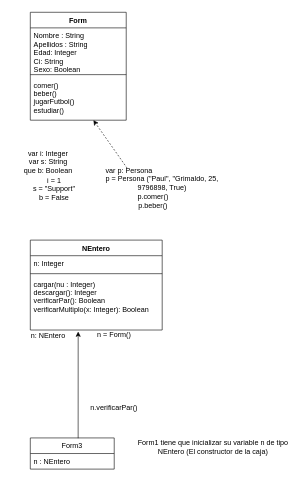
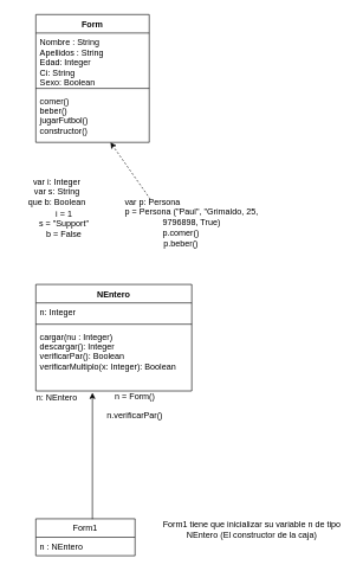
- <mxCell id="5" value="comer()&#10;beber()&#10;jugarFutbol()&#10;estudiar()" style="text;strokeColor=none;fillColor=none;align=left;verticalAlign=top;spacingLeft=4;spacingRight=4;overflow=hidden;rotatable=0;points=[[0,0.5],[1,0.5]];portConstraint=eastwest;" vertex="1" parent="2"><mxGeometry y="108" width="160" height="72" as="geometry" /></mxCell>
+ <mxCell id="5" value="comer()&#10;beber()&#10;jugarFutbol()&#10;constructor()" style="text;strokeColor=none;fillColor=none;align=left;verticalAlign=top;spacingLeft=4;spacingRight=4;overflow=hidden;rotatable=0;points=[[0,0.5],[1,0.5]];portConstraint=eastwest;" vertex="1" parent="2"><mxGeometry y="108" width="160" height="72" as="geometry" /></mxCell>
- <mxCell id="18" value="n.verificarPar()" style="text;html=1;strokeColor=none;fillColor=none;align=center;verticalAlign=middle;whiteSpace=wrap;rounded=0;" vertex="1" parent="1"><mxGeometry x="160" y="665" width="60" height="30" as="geometry" /></mxCell>
+ <mxCell id="18" value="n.verificarPar()" style="text;html=1;strokeColor=none;fillColor=none;align=center;verticalAlign=middle;whiteSpace=wrap;rounded=0;" vertex="1" parent="1"><mxGeometry x="160" y="570" width="60" height="30" as="geometry" /></mxCell>
- <mxCell id="19" value="Form3" style="swimlane;fontStyle=0;childLayout=stackLayout;horizontal=1;startSize=26;fillColor=none;horizontalStack=0;resizeParent=1;resizeParentMax=0;resizeLast=0;collapsible=1;marginBottom=0;" vertex="1" parent="1"><mxGeometry x="50" y="730" width="140" height="52" as="geometry" /></mxCell>
+ <mxCell id="19" value="Form1" style="swimlane;fontStyle=0;childLayout=stackLayout;horizontal=1;startSize=26;fillColor=none;horizontalStack=0;resizeParent=1;resizeParentMax=0;resizeLast=0;collapsible=1;marginBottom=0;" vertex="1" parent="1"><mxGeometry x="50" y="730" width="140" height="52" as="geometry" /></mxCell>
